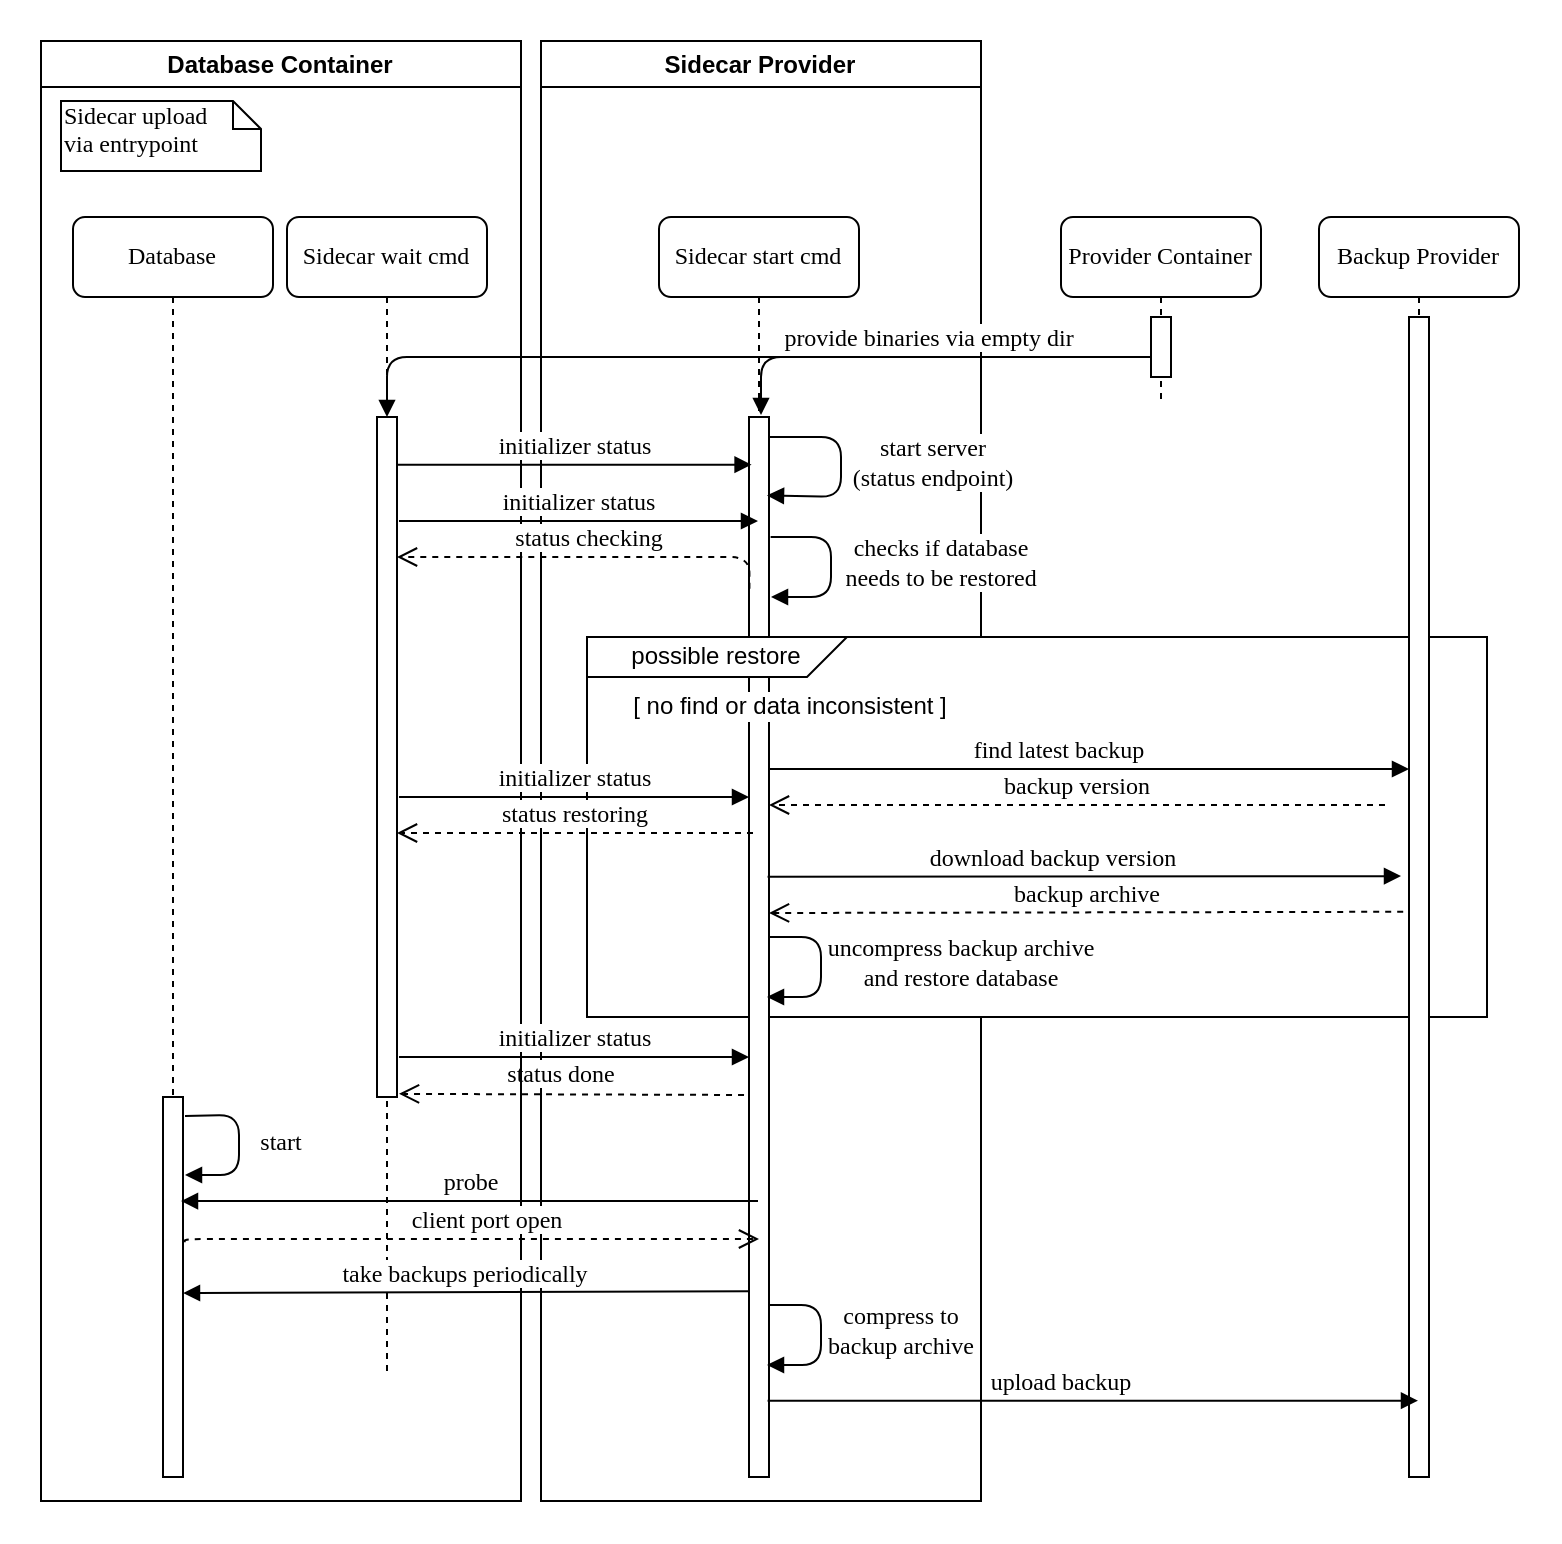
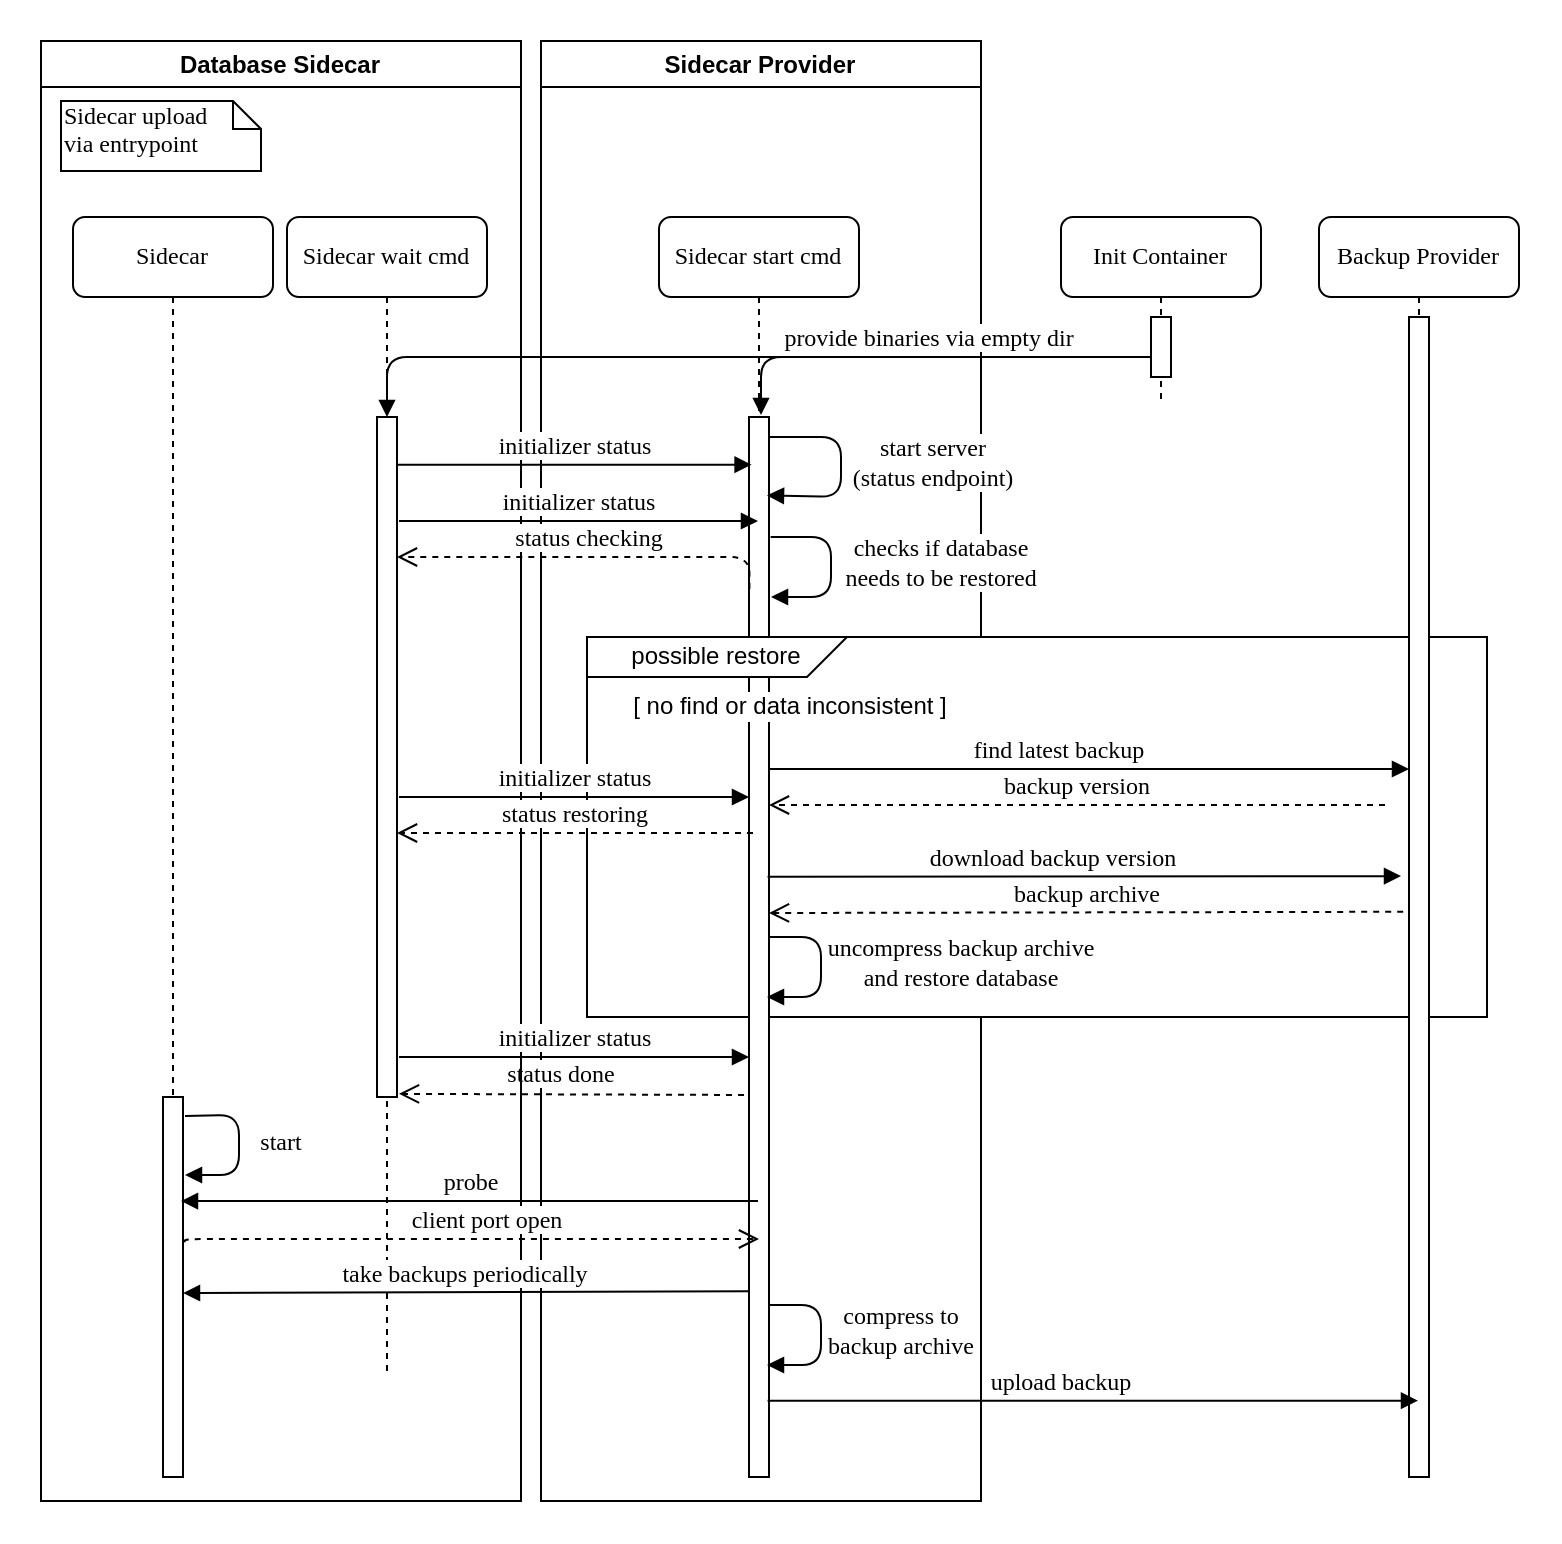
- <mxCell id="23" value="Database Container" style="swimlane;labelBackgroundColor=#ffffff;" vertex="1" parent="1"><mxGeometry x="20" y="20" width="240" height="730" as="geometry" /></mxCell>
+ <mxCell id="23" value="Database Sidecar" style="swimlane;labelBackgroundColor=#ffffff;" vertex="1" parent="1"><mxGeometry x="20" y="20" width="240" height="730" as="geometry" /></mxCell>
- <mxCell id="32" value="Database" style="shape=umlLifeline;perimeter=lifelinePerimeter;whiteSpace=wrap;html=1;container=1;collapsible=0;recursiveResize=0;outlineConnect=0;rounded=1;shadow=0;comic=0;labelBackgroundColor=none;strokeWidth=1;fontFamily=Verdana;fontSize=12;align=center;" vertex="1" parent="1"><mxGeometry x="36" y="108" width="100" height="630" as="geometry" /></mxCell>
+ <mxCell id="32" value="Sidecar" style="shape=umlLifeline;perimeter=lifelinePerimeter;whiteSpace=wrap;html=1;container=1;collapsible=0;recursiveResize=0;outlineConnect=0;rounded=1;shadow=0;comic=0;labelBackgroundColor=none;strokeWidth=1;fontFamily=Verdana;fontSize=12;align=center;" vertex="1" parent="1"><mxGeometry x="36" y="108" width="100" height="630" as="geometry" /></mxCell>
- <mxCell id="10" value="Provider Container" style="shape=umlLifeline;perimeter=lifelinePerimeter;whiteSpace=wrap;html=1;container=1;collapsible=0;recursiveResize=0;outlineConnect=0;rounded=1;shadow=0;comic=0;labelBackgroundColor=none;strokeWidth=1;fontFamily=Verdana;fontSize=12;align=center;" parent="1" vertex="1"><mxGeometry x="530" y="108" width="100" height="92" as="geometry" /></mxCell>
+ <mxCell id="10" value="Init Container" style="shape=umlLifeline;perimeter=lifelinePerimeter;whiteSpace=wrap;html=1;container=1;collapsible=0;recursiveResize=0;outlineConnect=0;rounded=1;shadow=0;comic=0;labelBackgroundColor=none;strokeWidth=1;fontFamily=Verdana;fontSize=12;align=center;" parent="1" vertex="1"><mxGeometry x="530" y="108" width="100" height="92" as="geometry" /></mxCell>
